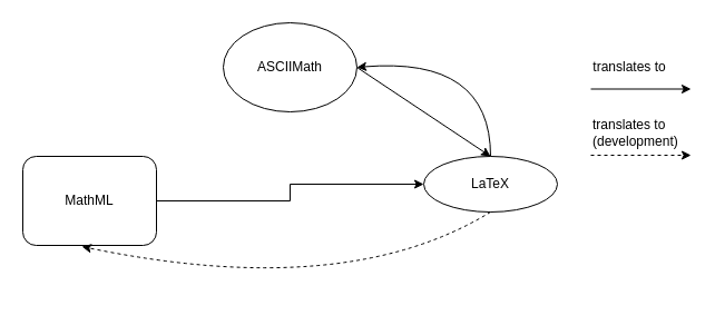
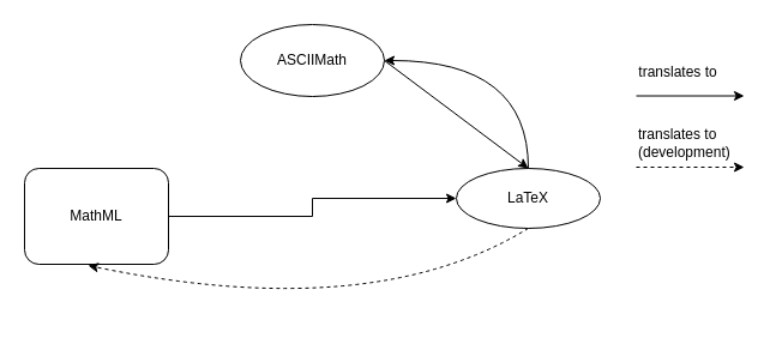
- <mxCell id="2" value="ASCIIMath" style="ellipse;whiteSpace=wrap;html=1;" parent="1" vertex="1"><mxGeometry x="200" y="20" width="120" height="80" as="geometry" /></mxCell>
+ <mxCell id="2" value="ASCIIMath" style="ellipse;whiteSpace=wrap;html=1;" parent="1" vertex="1"><mxGeometry x="200" y="20" width="120" height="60" as="geometry" /></mxCell>
